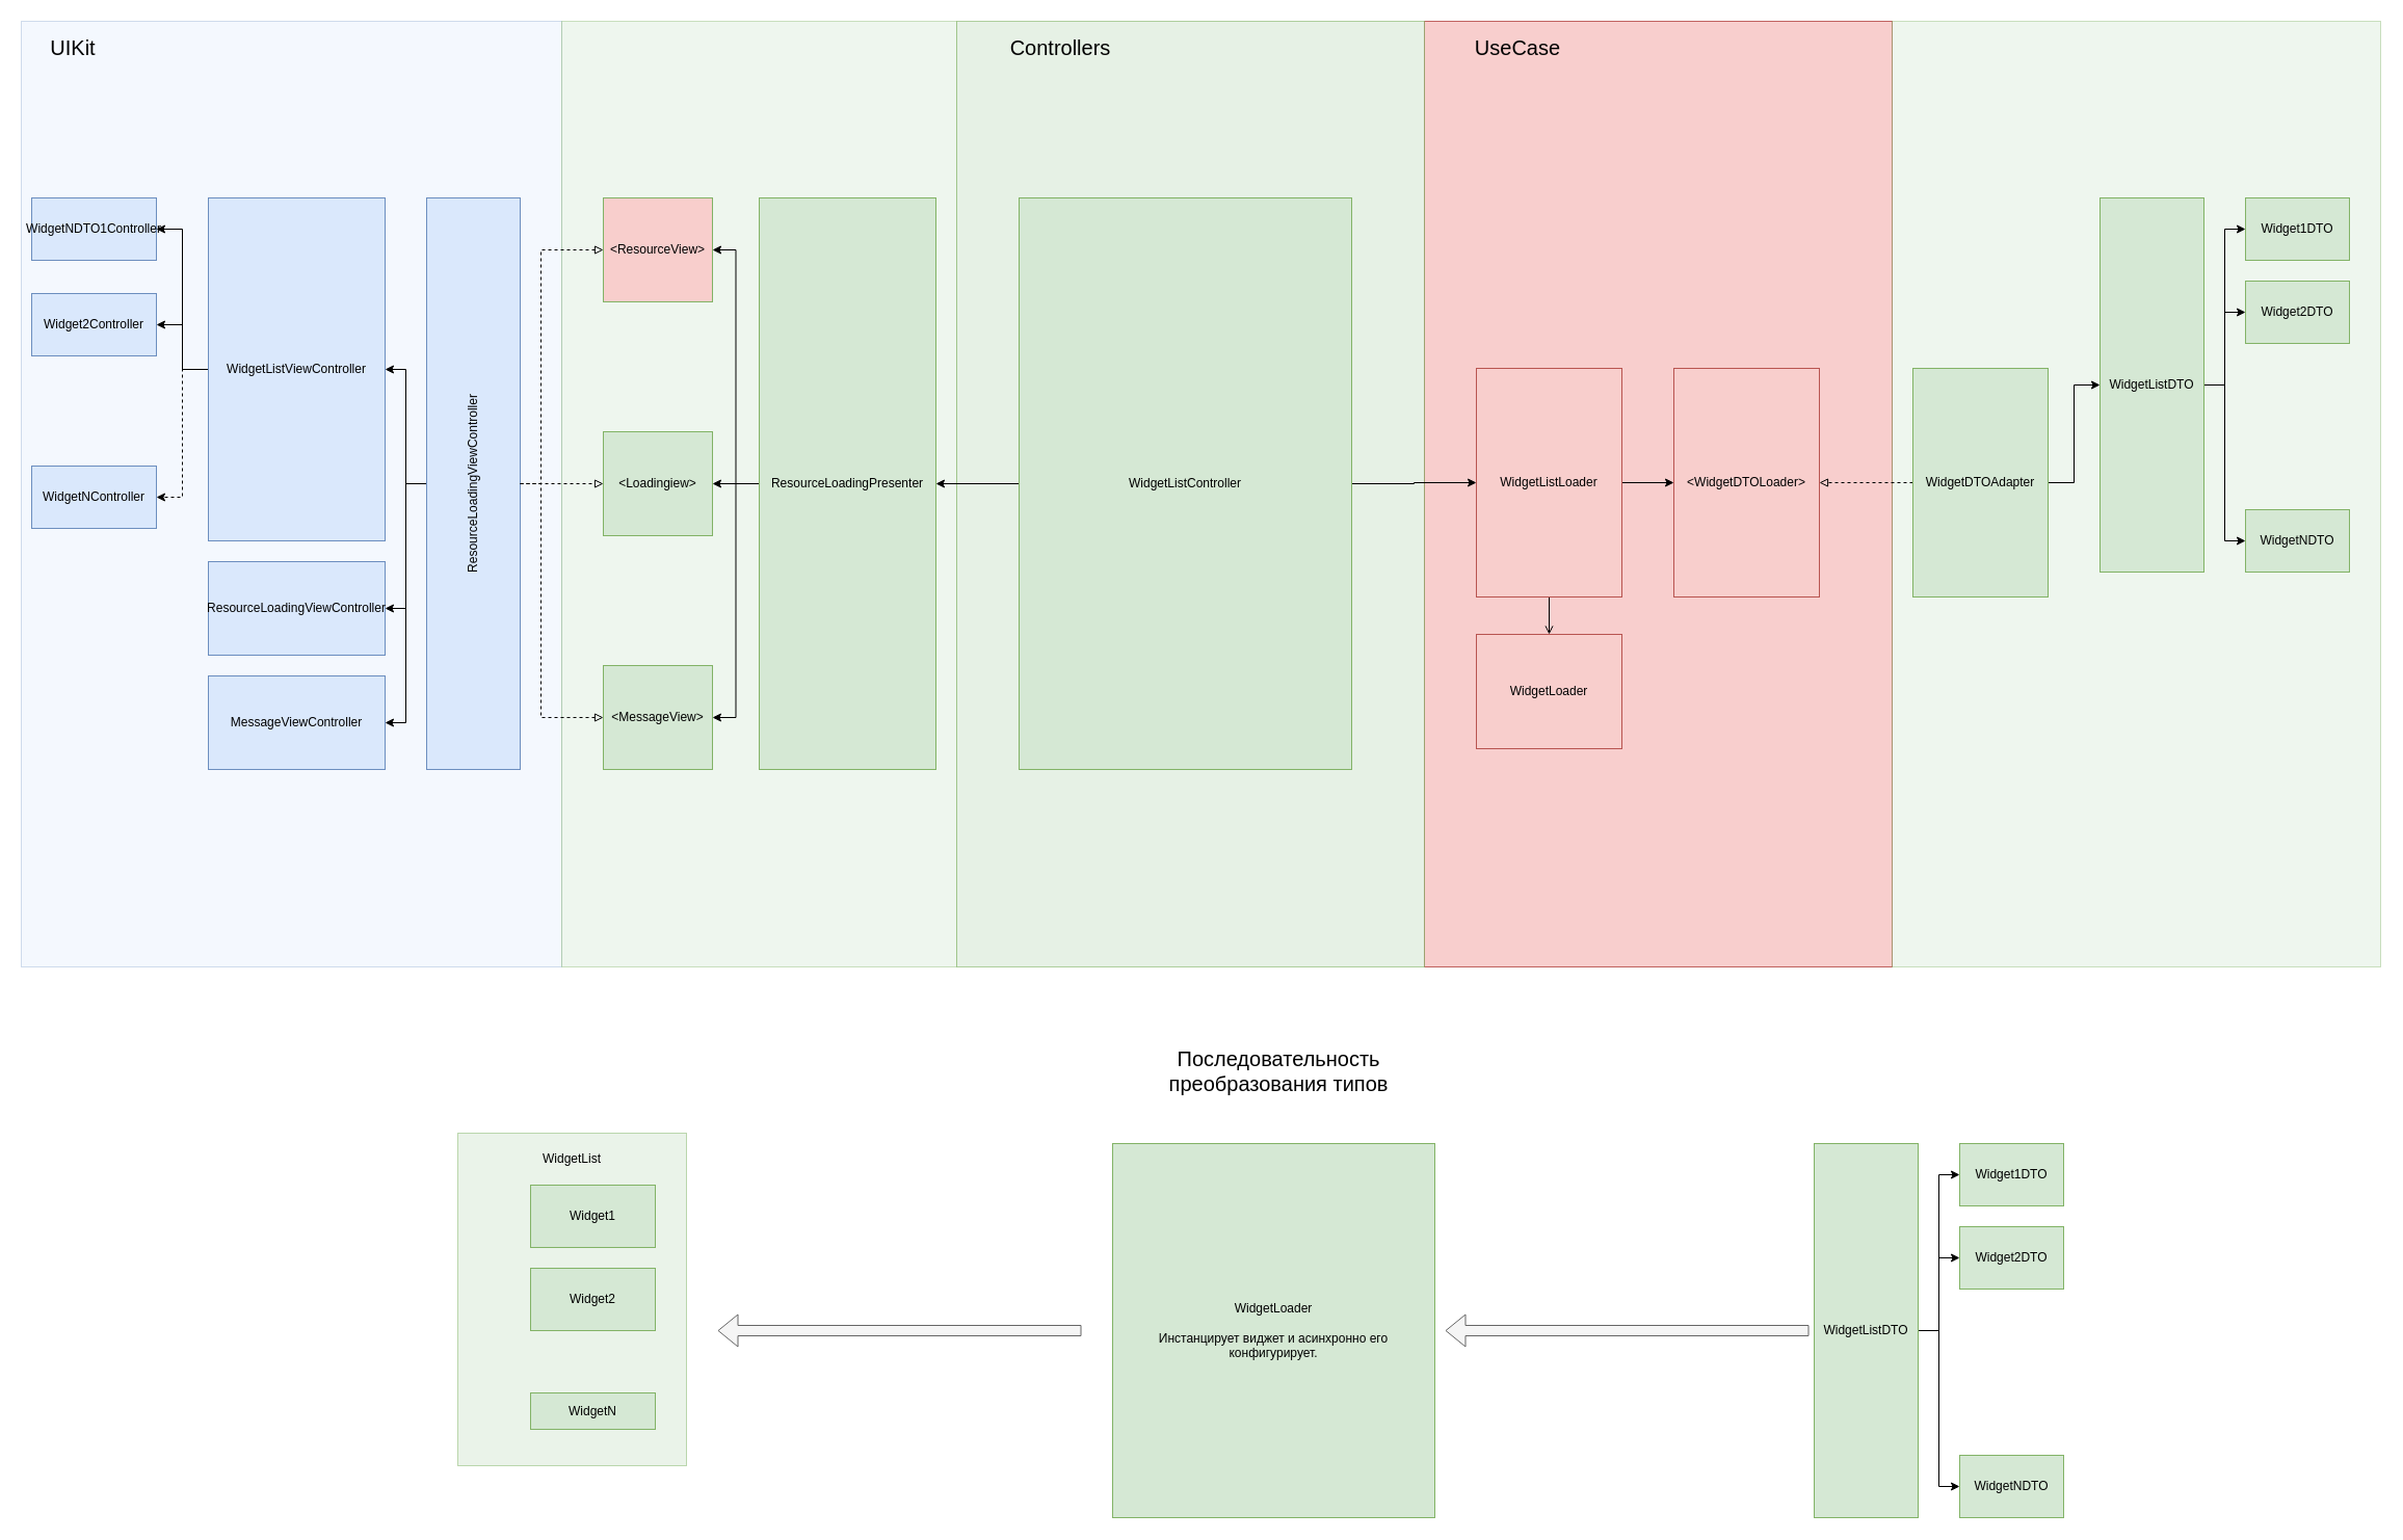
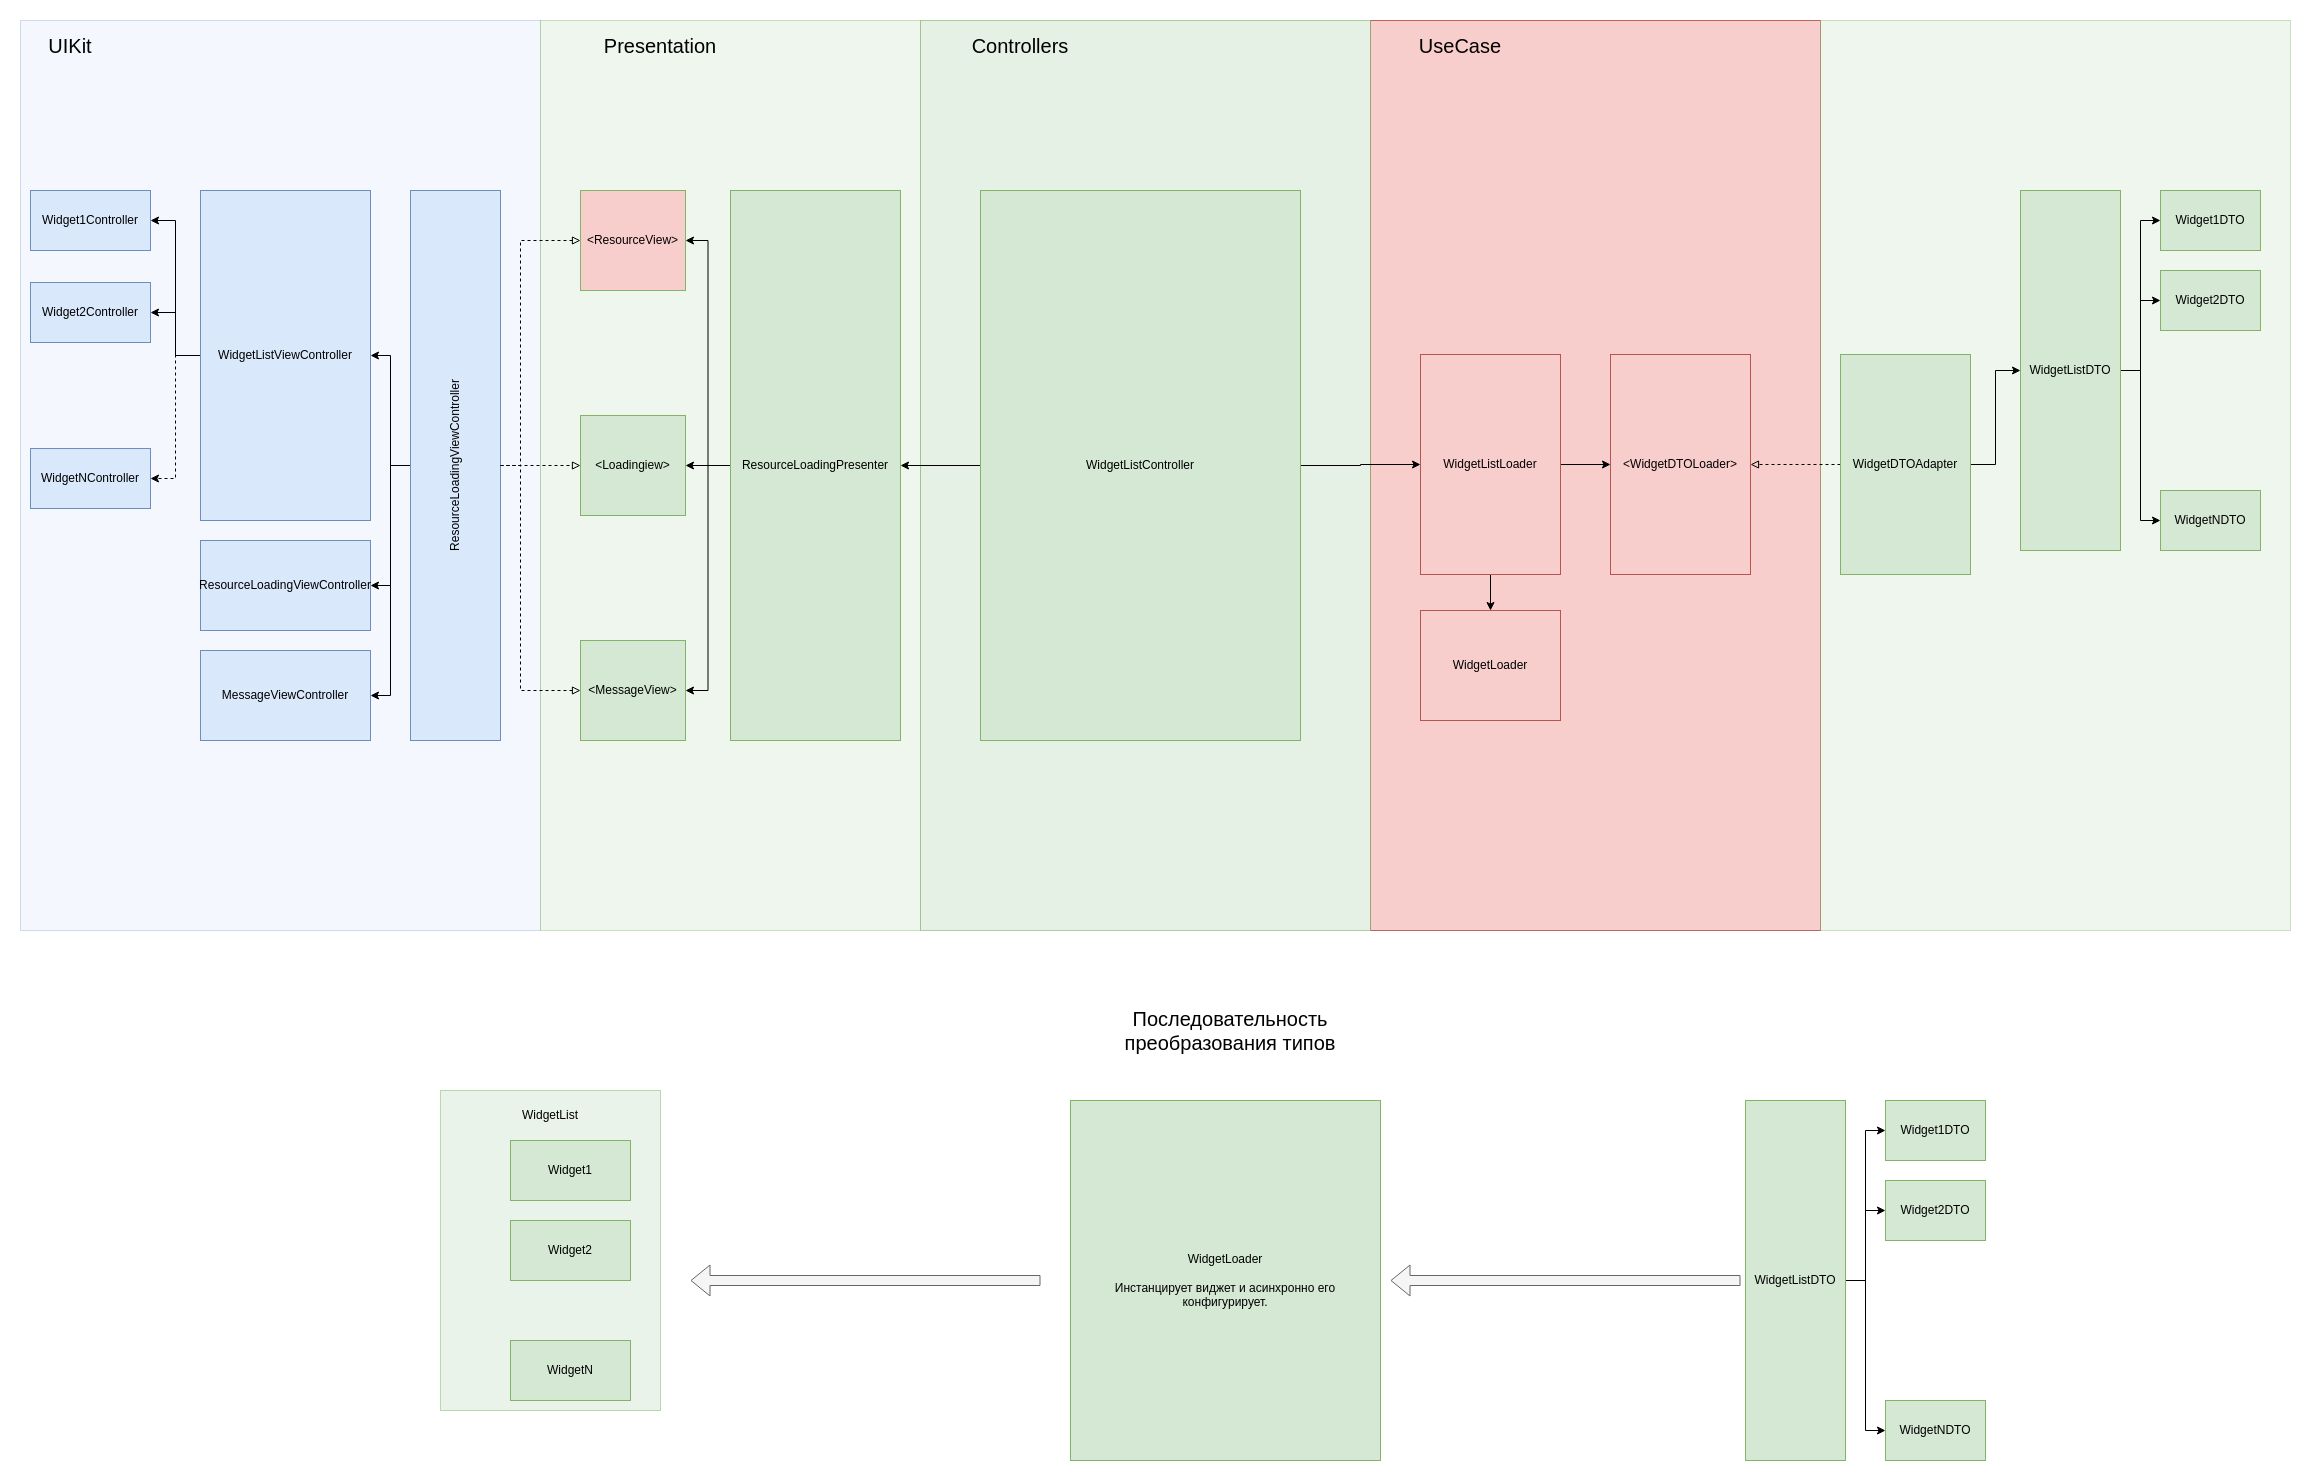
+ <mxCell id="22" value="Presentation" style="text;html=1;strokeColor=none;fillColor=none;align=center;verticalAlign=middle;whiteSpace=wrap;rounded=0;fontSize=20;" parent="1" vertex="1"><mxGeometry x="590" y="30" width="140" height="30" as="geometry" /></mxCell>
- <mxCell id="17" value="WidgetNDTO1Controller" style="rounded=0;whiteSpace=wrap;html=1;fillColor=#dae8fc;strokeColor=#6c8ebf;" parent="1" vertex="1"><mxGeometry x="30" y="190" width="120" height="60" as="geometry" /></mxCell>
+ <mxCell id="17" value="Widget1Controller" style="rounded=0;whiteSpace=wrap;html=1;fillColor=#dae8fc;strokeColor=#6c8ebf;" parent="1" vertex="1"><mxGeometry x="30" y="190" width="120" height="60" as="geometry" /></mxCell>
- <mxCell id="8" style="edgeStyle=orthogonalEdgeStyle;rounded=0;orthogonalLoop=1;jettySize=auto;html=1;entryX=0.5;entryY=0;entryDx=0;entryDy=0;endArrow=open;" parent="4" source="9" target="11" edge="1"><mxGeometry relative="1" as="geometry" /></mxCell>
+ <mxCell id="8" style="edgeStyle=orthogonalEdgeStyle;rounded=0;orthogonalLoop=1;jettySize=auto;html=1;entryX=0.5;entryY=0;entryDx=0;entryDy=0;" parent="4" source="9" target="11" edge="1"><mxGeometry relative="1" as="geometry" /></mxCell>
- <mxCell id="57" value="WidgetN" style="rounded=0;whiteSpace=wrap;html=1;fillColor=#d5e8d4;strokeColor=#82b366;" parent="1" vertex="1"><mxGeometry x="510" y="1340" width="120" height="35" as="geometry" /></mxCell>
+ <mxCell id="57" value="WidgetN" style="rounded=0;whiteSpace=wrap;html=1;fillColor=#d5e8d4;strokeColor=#82b366;" parent="1" vertex="1"><mxGeometry x="510" y="1340" width="120" height="60" as="geometry" /></mxCell>
